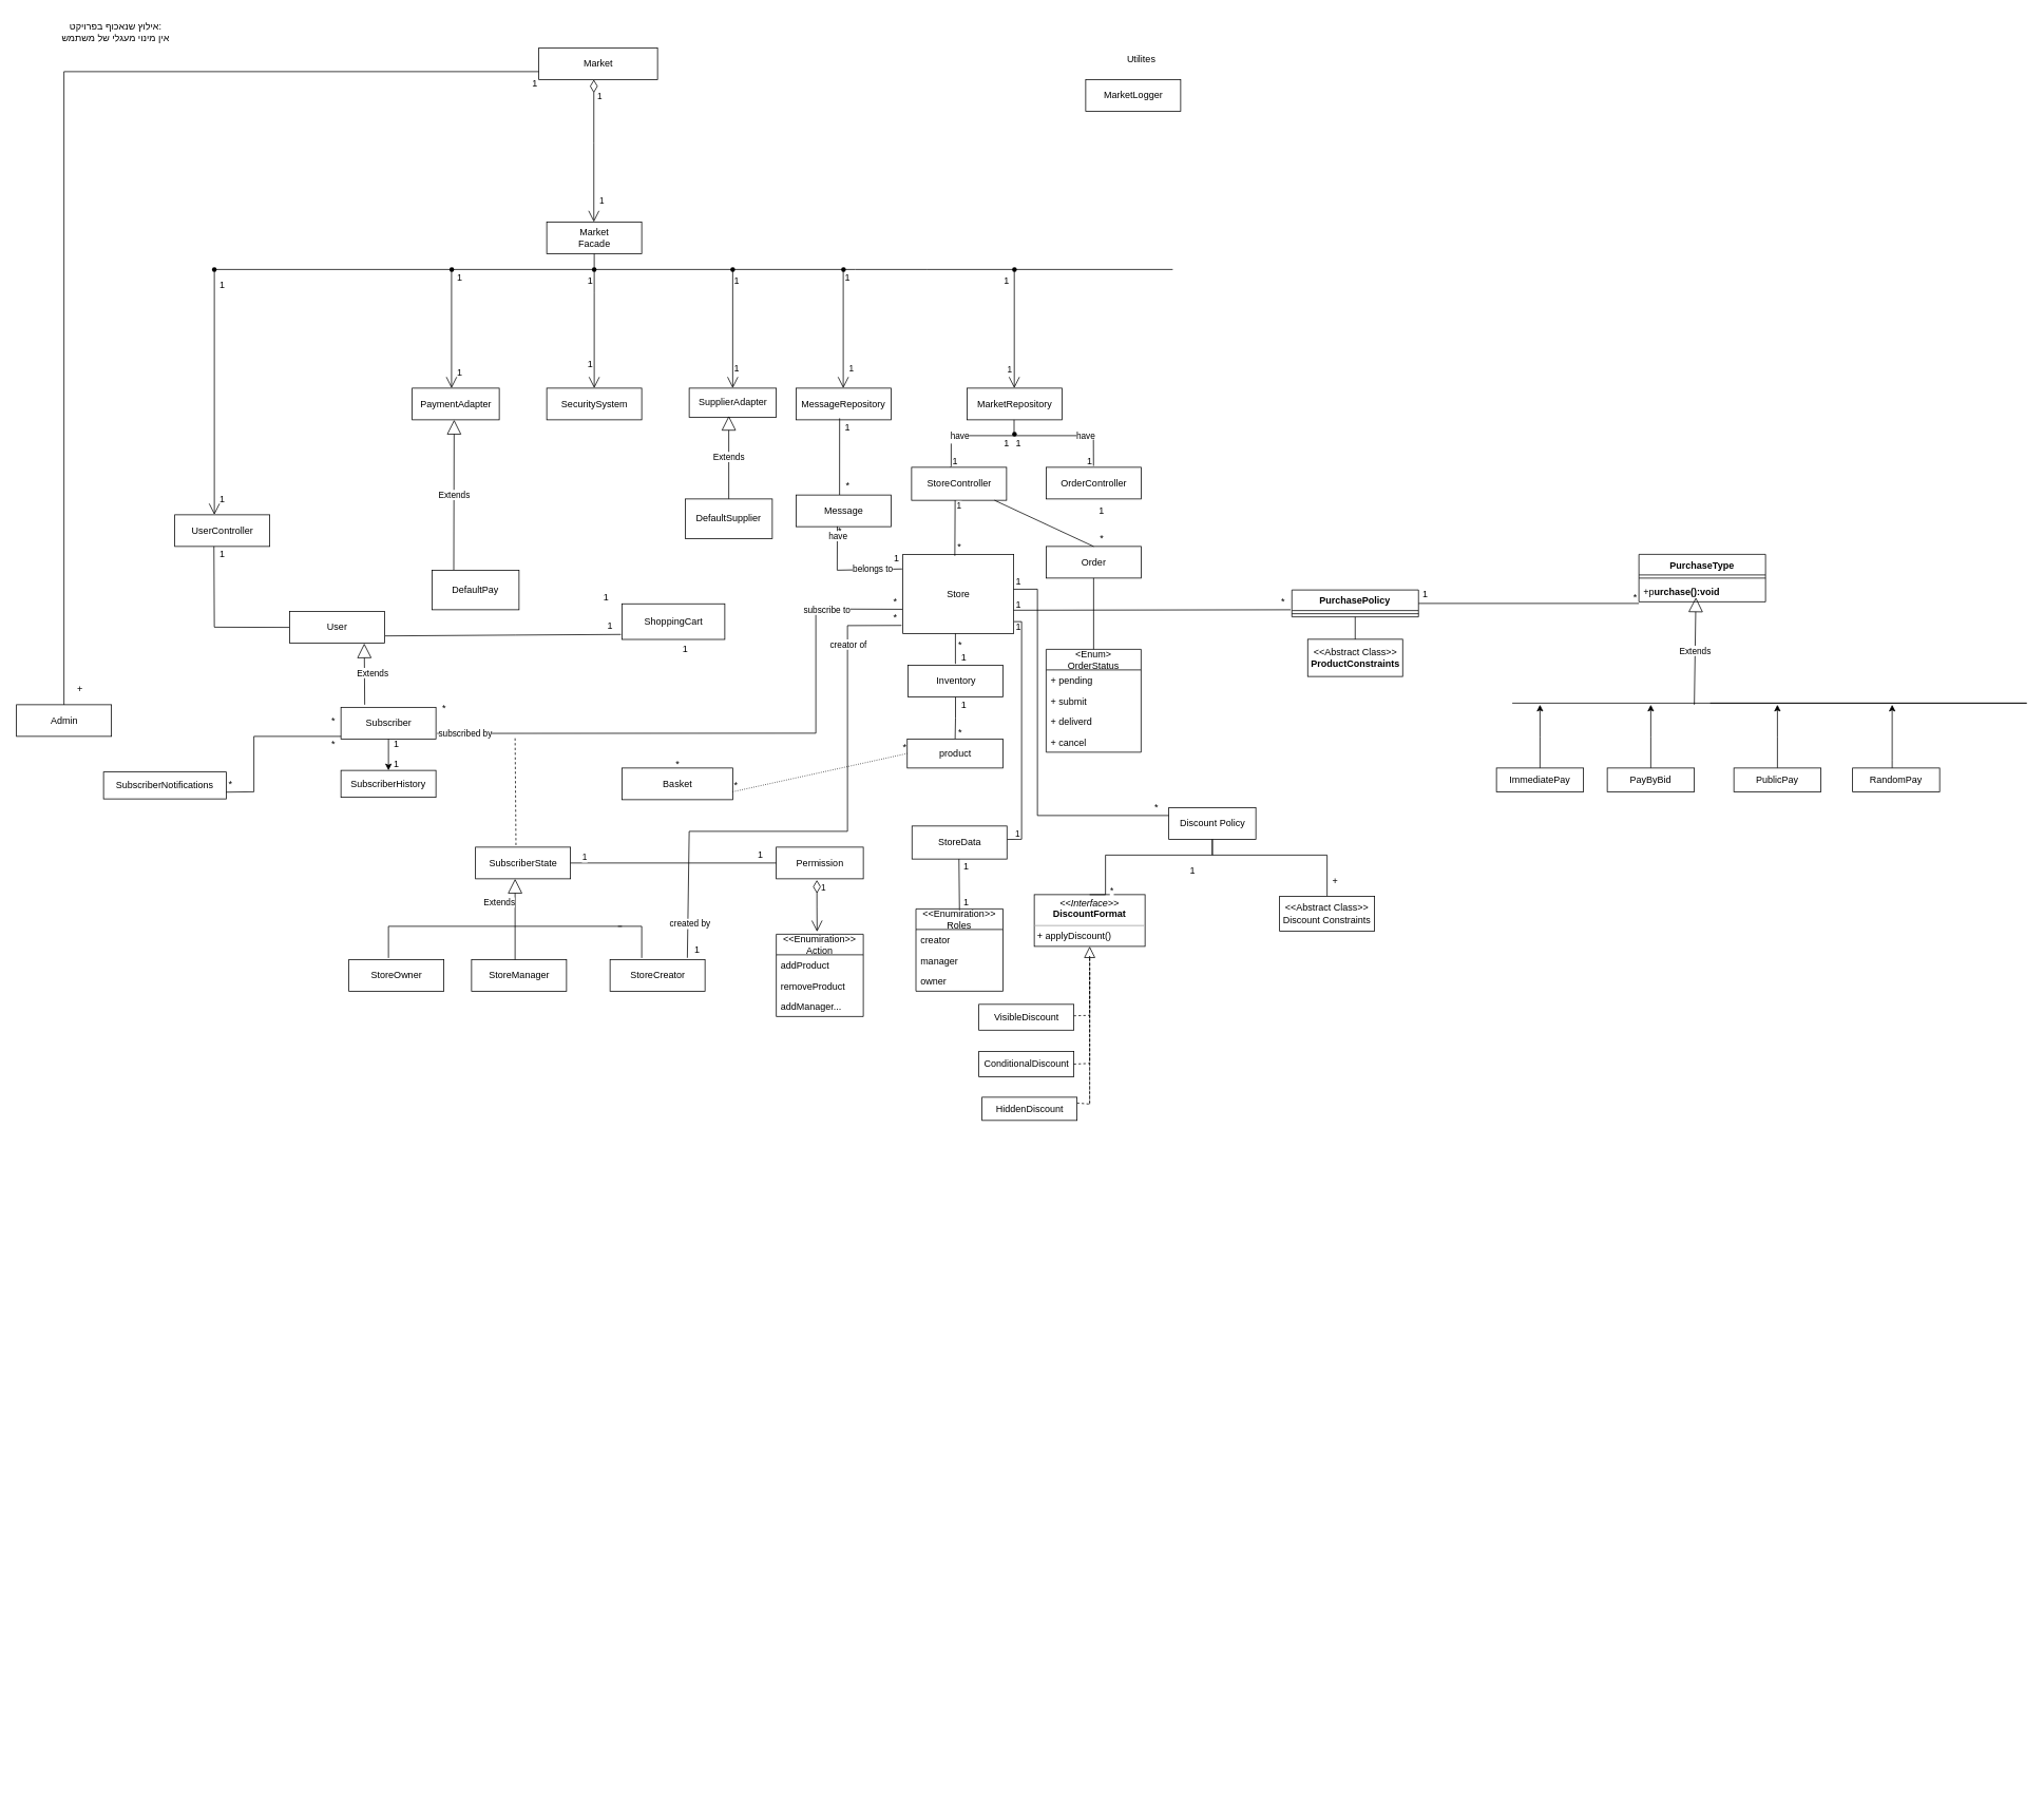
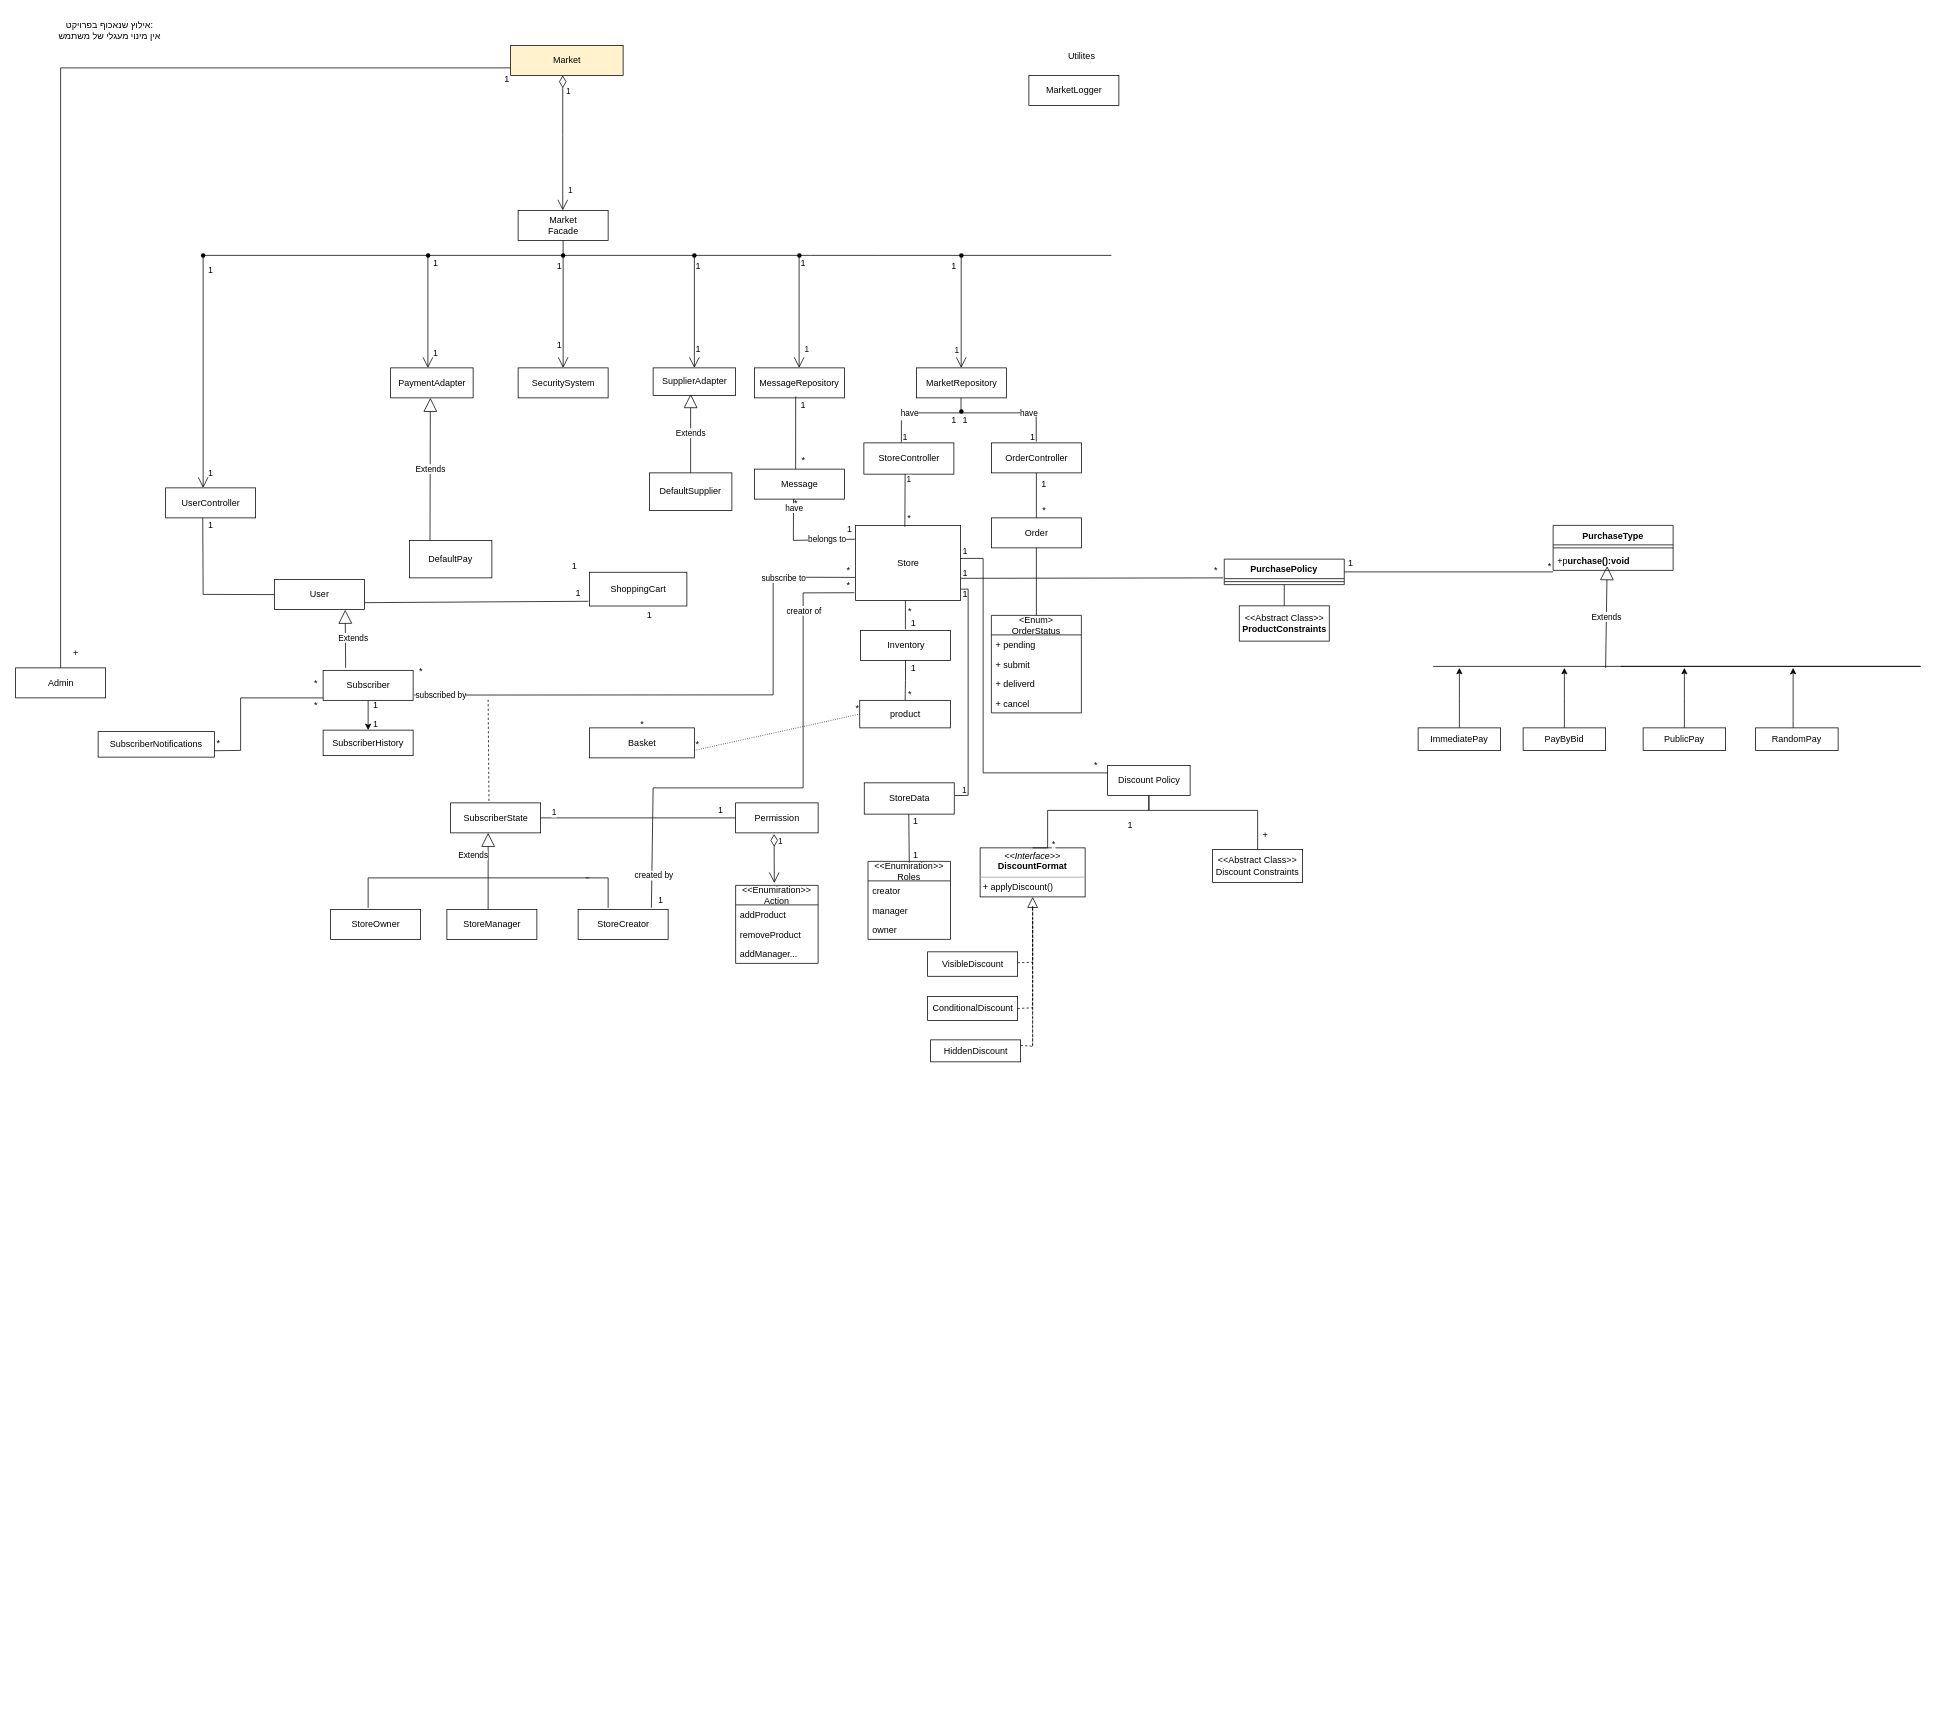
- <mxCell id="2" value="Market" style="html=1;" parent="1" vertex="1"><mxGeometry x="680" y="60" width="150" height="40" as="geometry" /></mxCell>
+ <mxCell id="2" value="Market" style="html=1;fillColor=#fff2cc;" parent="1" vertex="1"><mxGeometry x="680" y="60" width="150" height="40" as="geometry" /></mxCell>
- <mxCell id="40" value="" style="endArrow=none;endFill=0;endSize=24;html=1;rounded=0;exitX=0.5;exitY=0;exitDx=0;exitDy=0;startArrow=none;startFill=0;" parent="1" source="39" target="25" edge="1"><mxGeometry width="160" relative="1" as="geometry"><mxPoint x="1384" y="620" as="sourcePoint" /><mxPoint x="1317" y="660" as="targetPoint" /></mxGeometry></mxCell>
+ <mxCell id="40" value="" style="endArrow=none;endFill=0;endSize=24;html=1;rounded=0;exitX=0.5;exitY=0;exitDx=0;exitDy=0;entryX=0.5;entryY=1;entryDx=0;entryDy=0;startArrow=none;startFill=0;" parent="1" source="39" target="38" edge="1"><mxGeometry width="160" relative="1" as="geometry"><mxPoint x="1384" y="620" as="sourcePoint" /><mxPoint x="1317" y="660" as="targetPoint" /></mxGeometry></mxCell>
